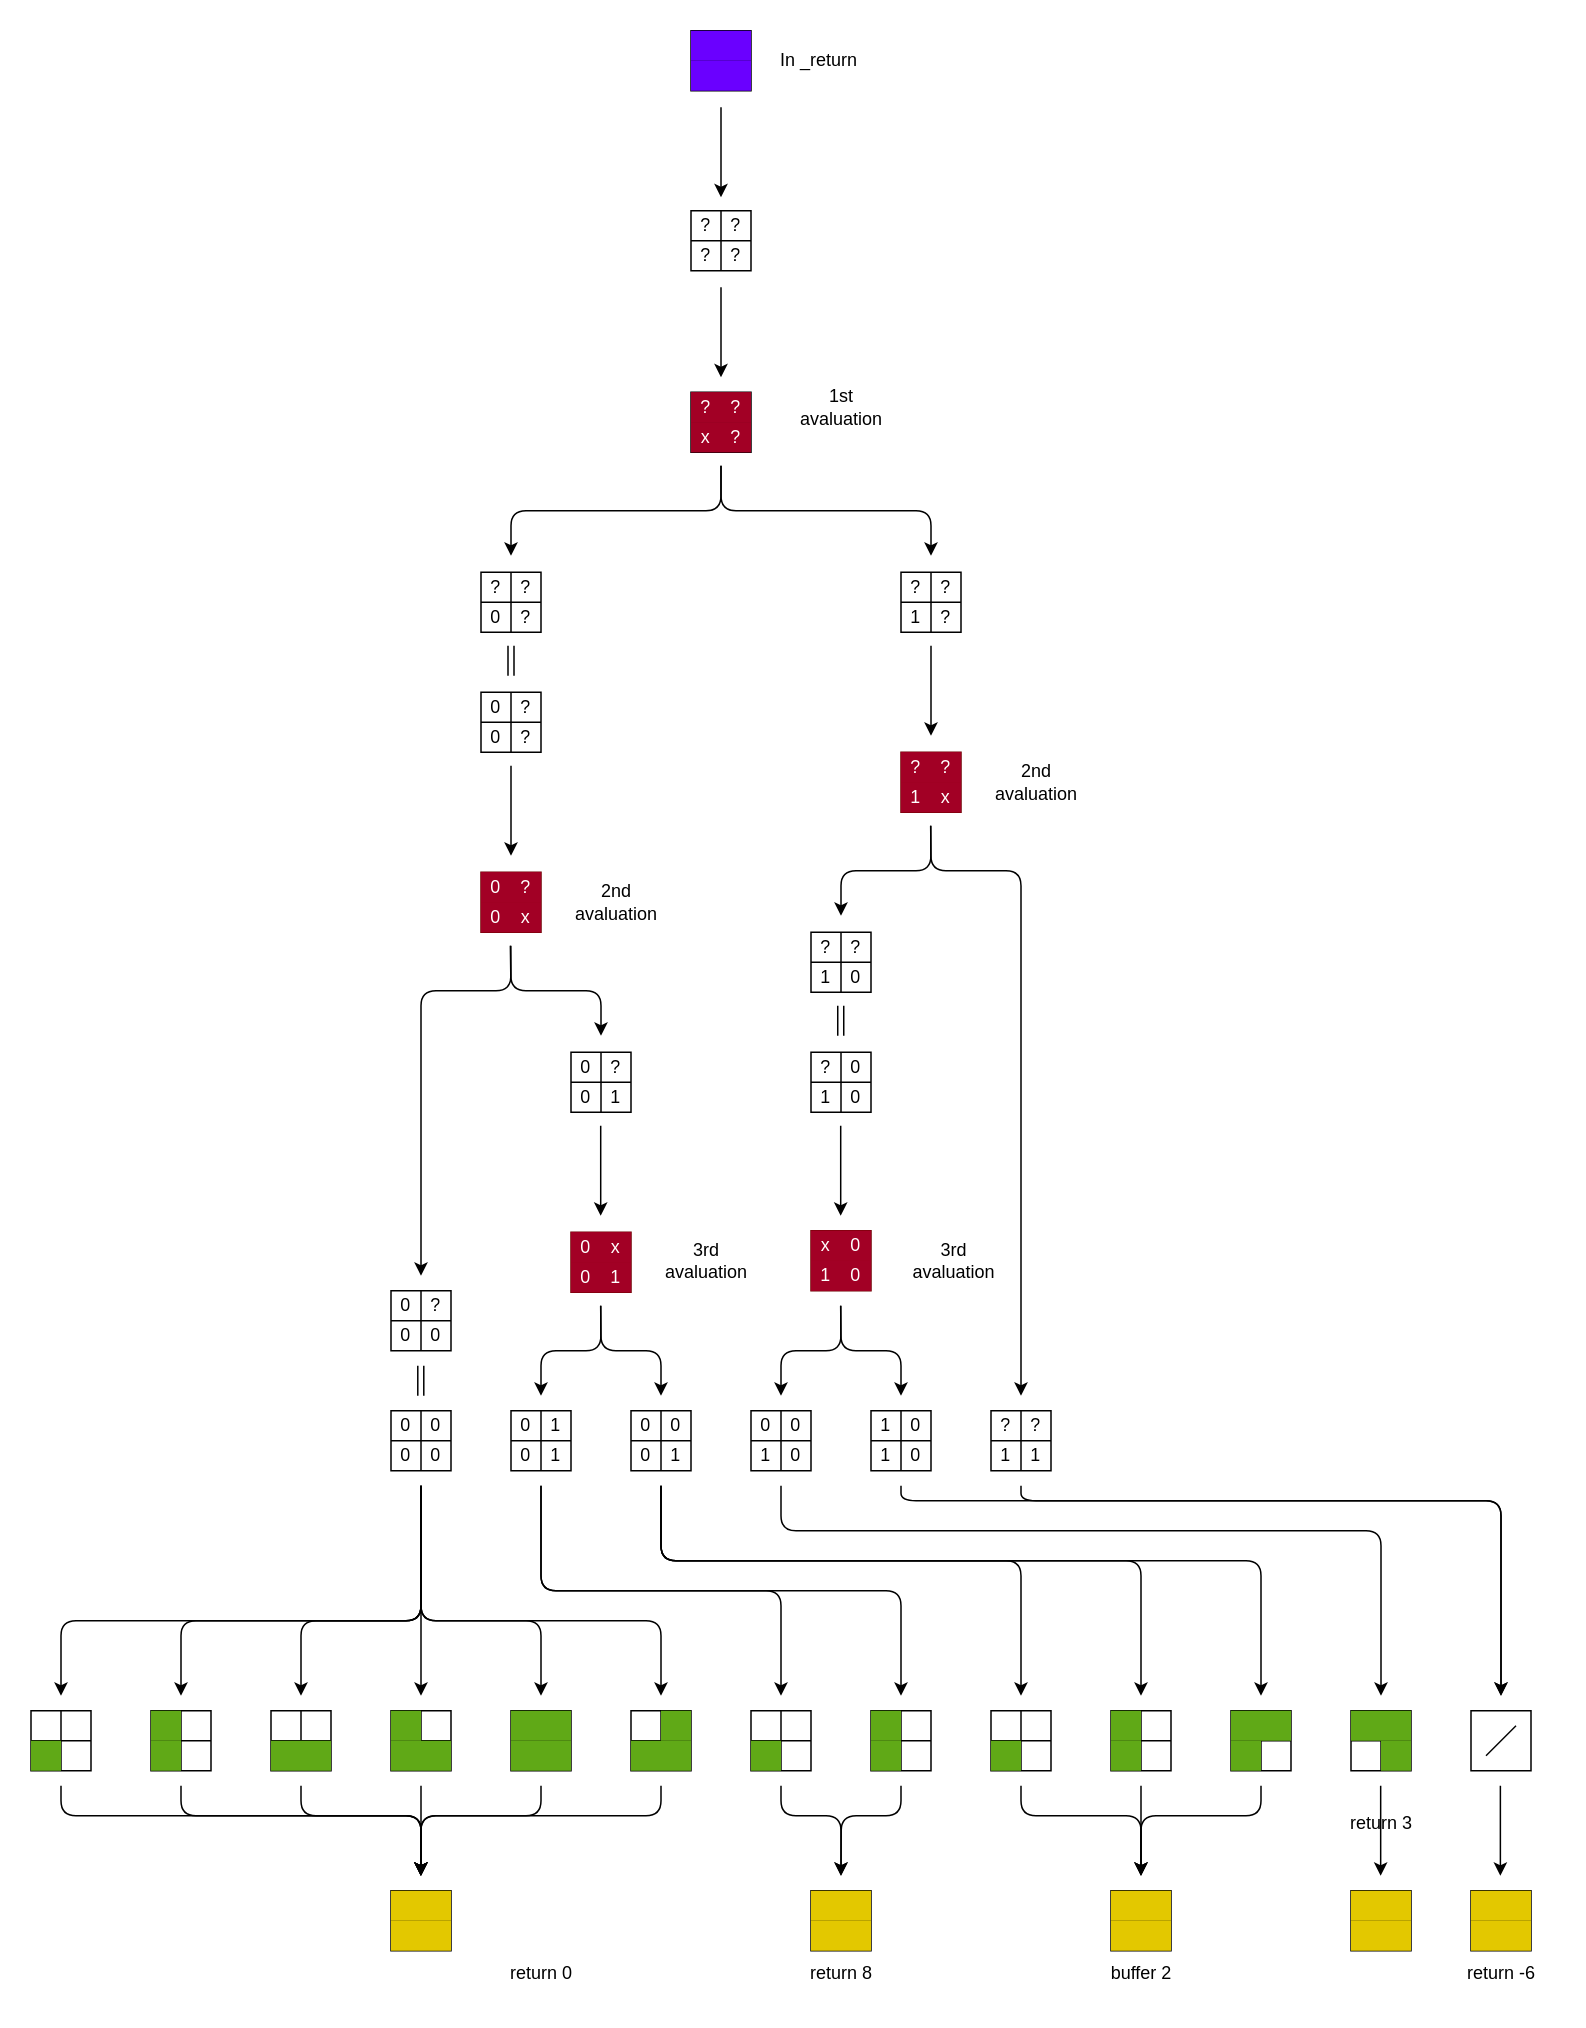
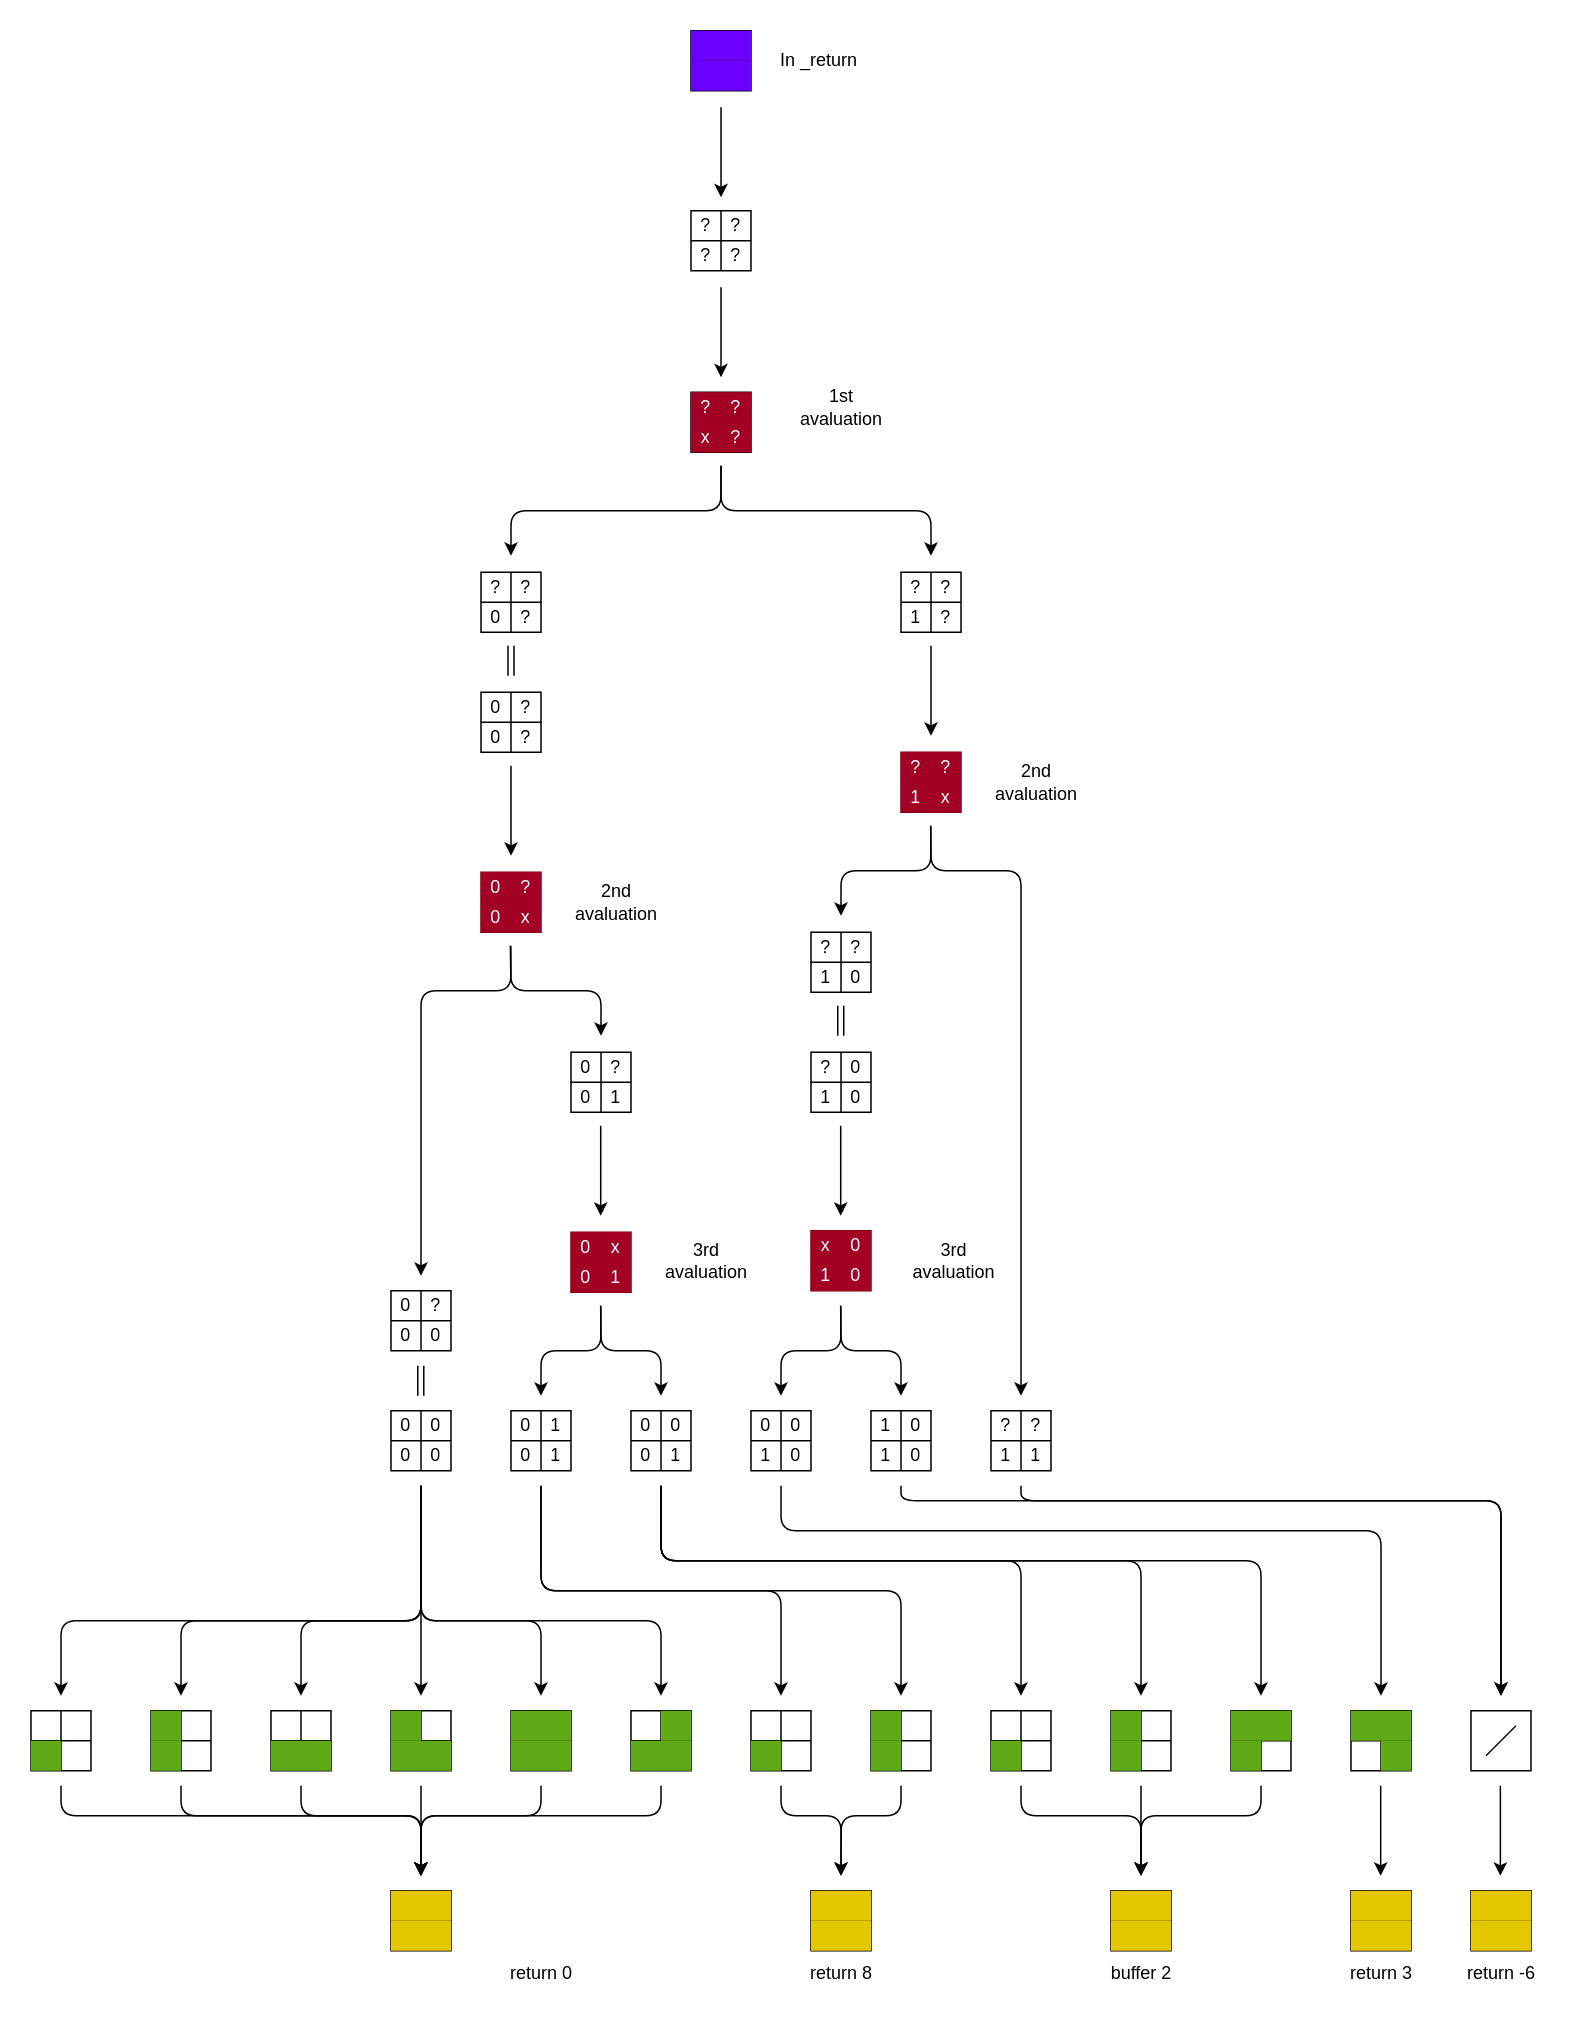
- <mxCell id="321" value="return 3" style="text;html=1;align=center;verticalAlign=middle;resizable=0;points=[];autosize=1;strokeColor=none;fillColor=none;" parent="1" vertex="1"><mxGeometry x="890" y="1200" width="60" height="30" as="geometry" /></mxCell>
+ <mxCell id="321" value="return 3" style="text;html=1;align=center;verticalAlign=middle;resizable=0;points=[];autosize=1;strokeColor=none;fillColor=none;" parent="1" vertex="1"><mxGeometry x="890" y="1300" width="60" height="30" as="geometry" /></mxCell>
